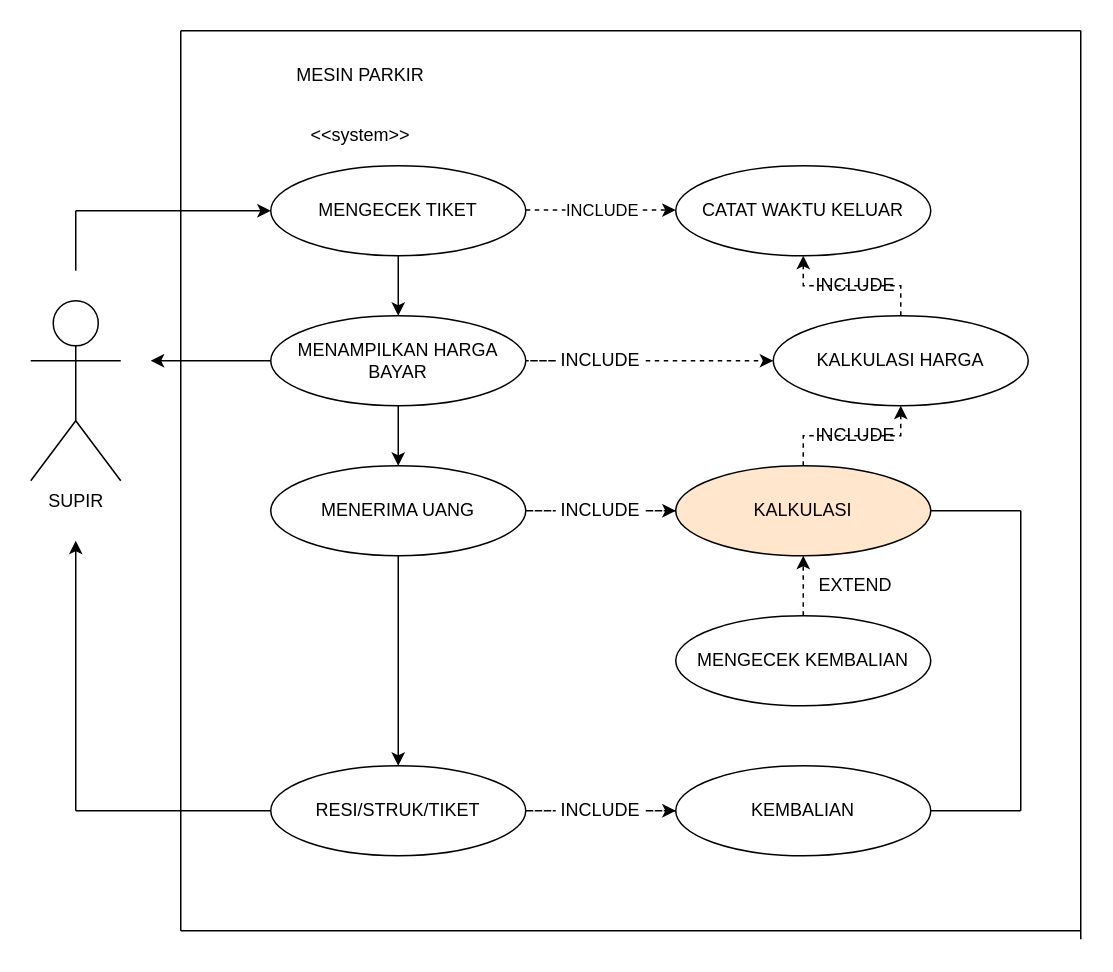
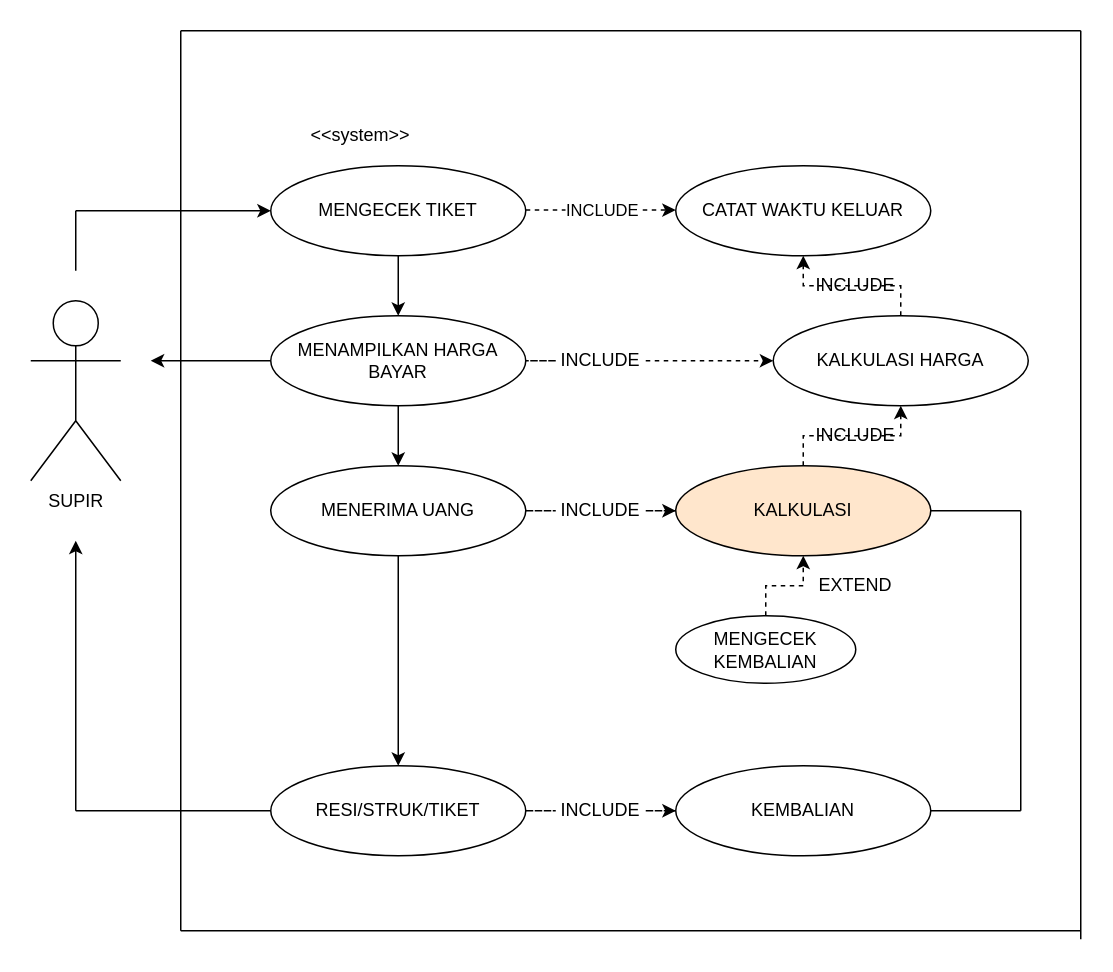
- <mxCell id="3" value="MESIN PARKIR" style="text;html=1;strokeColor=none;fillColor=none;align=center;verticalAlign=middle;whiteSpace=wrap;rounded=0;" parent="1" vertex="1"><mxGeometry x="190" y="40" width="100" height="20" as="geometry" /></mxCell>
- <mxCell id="30" value="MENGECEK KEMBALIAN" style="ellipse;whiteSpace=wrap;html=1;" parent="1" vertex="1"><mxGeometry x="450" y="410" width="170" height="60" as="geometry" /></mxCell>
+ <mxCell id="30" value="MENGECEK KEMBALIAN" style="ellipse;whiteSpace=wrap;html=1;" parent="1" vertex="1"><mxGeometry x="450" y="410" width="120" height="45" as="geometry" /></mxCell>
